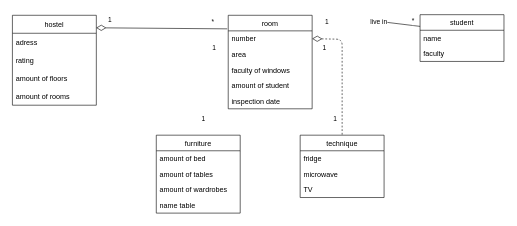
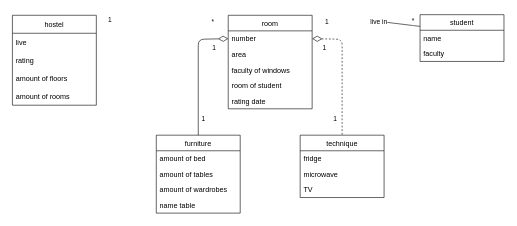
- <mxCell id="28" value="" style="endArrow=none;html=1;endSize=12;startArrow=diamondThin;startSize=14;startFill=0;exitX=0.998;exitY=0.139;exitDx=0;exitDy=0;entryX=-0.012;entryY=0.145;entryDx=0;entryDy=0;entryPerimeter=0;exitPerimeter=0;endFill=0;" parent="1" source="8" target="2" edge="1"><mxGeometry relative="1" as="geometry"><mxPoint x="240" y="3" as="sourcePoint" /><mxPoint x="497.62" y="12.82" as="targetPoint" /><Array as="points" /></mxGeometry></mxCell>
- <mxCell id="9" value="adress" style="text;strokeColor=none;fillColor=none;align=left;verticalAlign=middle;spacingLeft=4;spacingRight=4;overflow=hidden;points=[[0,0.5],[1,0.5]];portConstraint=eastwest;rotatable=0;" parent="8" vertex="1"><mxGeometry y="30" width="140" height="30" as="geometry" /></mxCell>
+ <mxCell id="9" value="live" style="text;strokeColor=none;fillColor=none;align=left;verticalAlign=middle;spacingLeft=4;spacingRight=4;overflow=hidden;points=[[0,0.5],[1,0.5]];portConstraint=eastwest;rotatable=0;" parent="8" vertex="1"><mxGeometry y="30" width="140" height="30" as="geometry" /></mxCell>
+ <mxCell id="24" value="" style="endArrow=none;html=1;endSize=12;startArrow=diamondThin;startSize=14;startFill=0;exitX=0;exitY=0.5;exitDx=0;exitDy=0;entryX=0.5;entryY=0;entryDx=0;entryDy=0;endFill=0;" parent="1" source="3" target="13" edge="1"><mxGeometry relative="1" as="geometry"><mxPoint x="290" y="136" as="sourcePoint" /><mxPoint x="280" y="125" as="targetPoint" /><Array as="points"><mxPoint x="330" y="65" /></Array></mxGeometry></mxCell>
- <mxCell id="6" value="amount of student" style="text;strokeColor=none;fillColor=none;align=left;verticalAlign=top;spacingLeft=4;spacingRight=4;overflow=hidden;rotatable=0;points=[[0,0.5],[1,0.5]];portConstraint=eastwest;" parent="2" vertex="1"><mxGeometry y="104" width="140" height="26" as="geometry" /></mxCell>
+ <mxCell id="6" value="room of student" style="text;strokeColor=none;fillColor=none;align=left;verticalAlign=top;spacingLeft=4;spacingRight=4;overflow=hidden;rotatable=0;points=[[0,0.5],[1,0.5]];portConstraint=eastwest;" parent="2" vertex="1"><mxGeometry y="104" width="140" height="26" as="geometry" /></mxCell>
- <mxCell id="7" value="inspection date" style="text;strokeColor=none;fillColor=none;align=left;verticalAlign=top;spacingLeft=4;spacingRight=4;overflow=hidden;rotatable=0;points=[[0,0.5],[1,0.5]];portConstraint=eastwest;" parent="2" vertex="1"><mxGeometry y="130" width="140" height="26" as="geometry" /></mxCell>
+ <mxCell id="7" value="rating date" style="text;strokeColor=none;fillColor=none;align=left;verticalAlign=top;spacingLeft=4;spacingRight=4;overflow=hidden;rotatable=0;points=[[0,0.5],[1,0.5]];portConstraint=eastwest;" parent="2" vertex="1"><mxGeometry y="130" width="140" height="26" as="geometry" /></mxCell>
